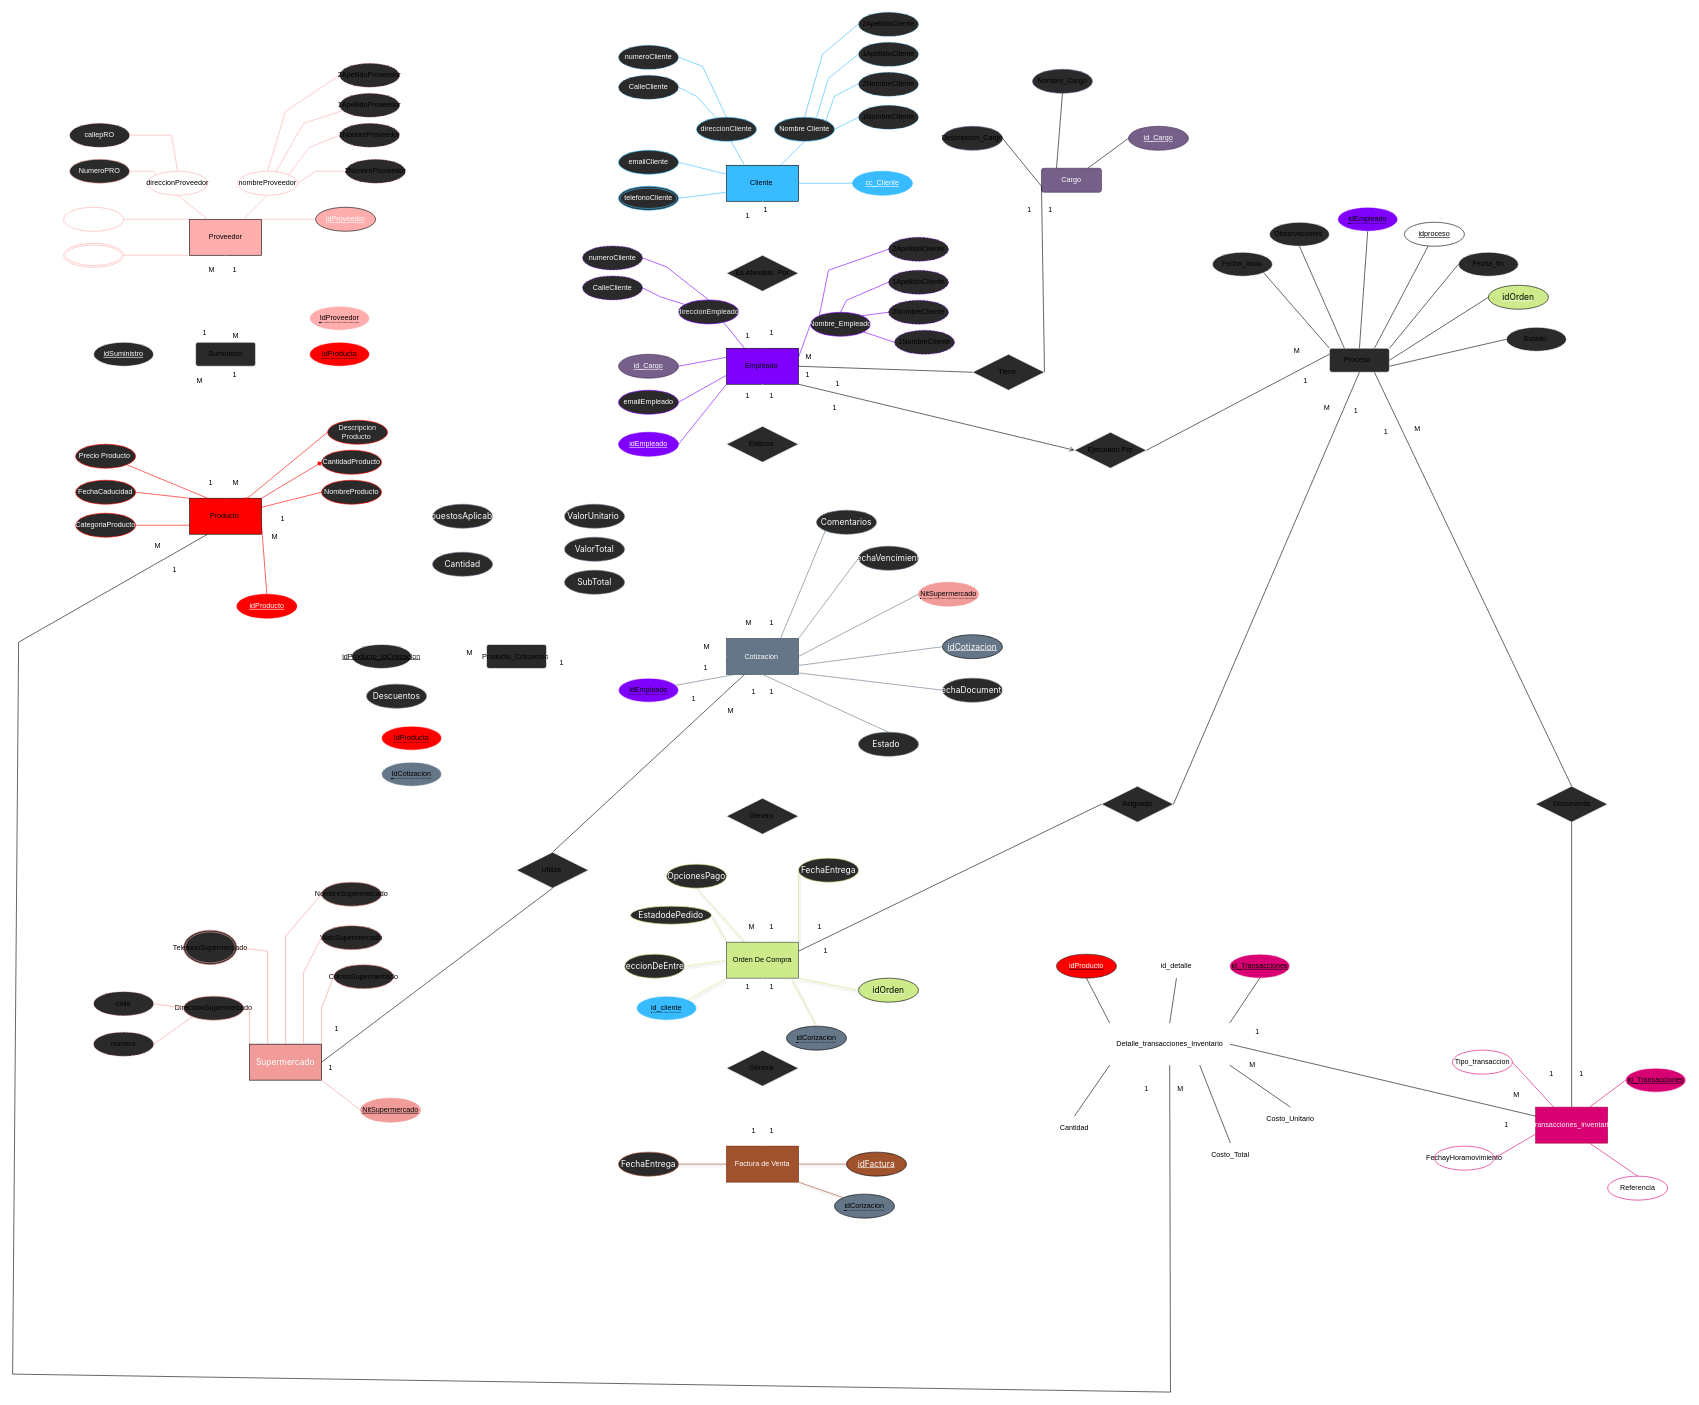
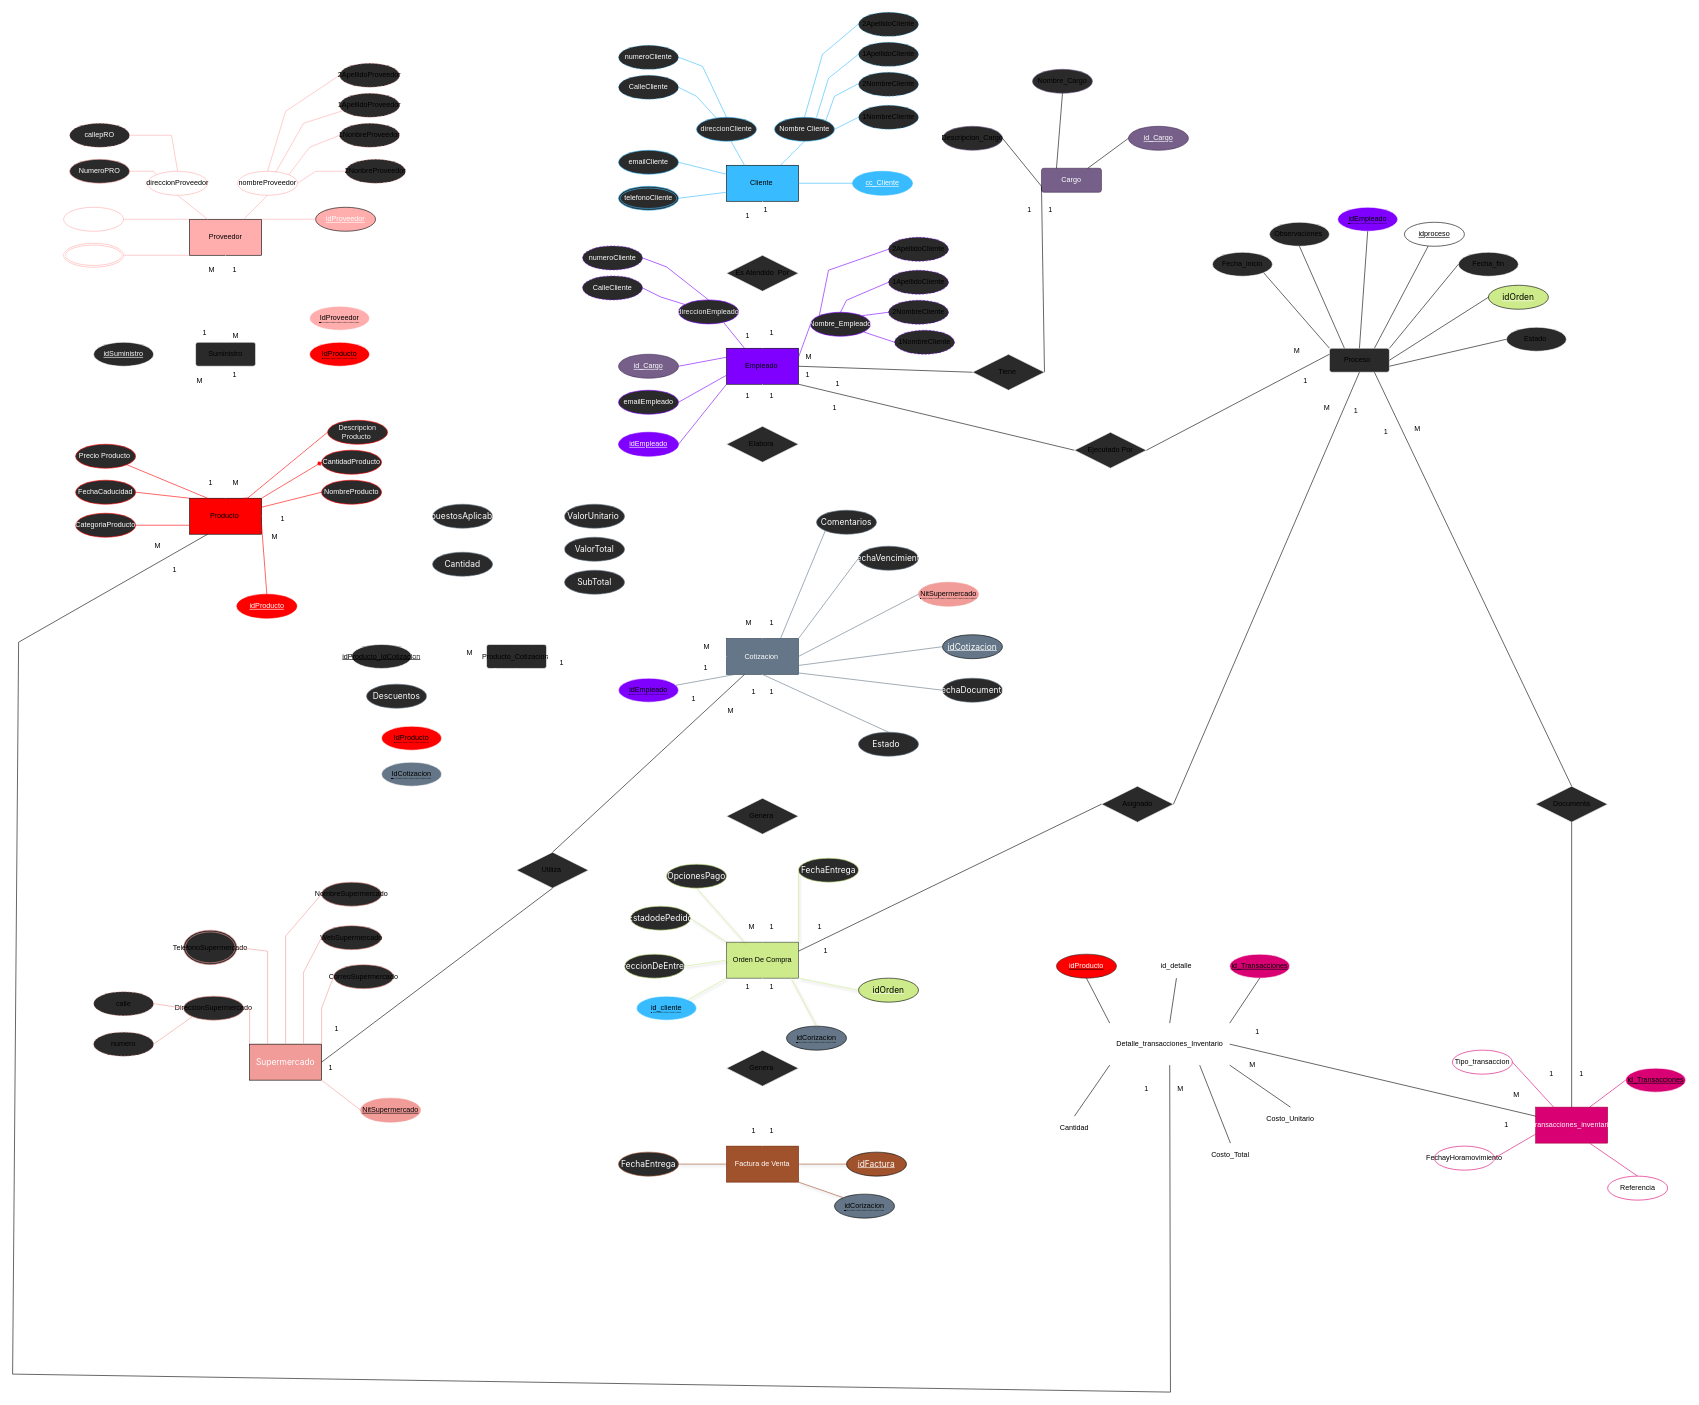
- <mxCell id="251" value="" style="endArrow=open;html=1;rounded=0;exitX=1;exitY=1;exitDx=0;exitDy=0;entryX=0;entryY=0.5;entryDx=0;entryDy=0;" parent="1" source="36" target="252" edge="1"><mxGeometry relative="1" as="geometry"><mxPoint x="1425" y="710" as="sourcePoint" /><mxPoint x="1735" y="870" as="targetPoint" /></mxGeometry></mxCell>
+ <mxCell id="251" value="" style="endArrow=none;html=1;rounded=0;exitX=1;exitY=1;exitDx=0;exitDy=0;entryX=0;entryY=0.5;entryDx=0;entryDy=0;" parent="1" source="36" target="252" edge="1"><mxGeometry relative="1" as="geometry"><mxPoint x="1425" y="710" as="sourcePoint" /><mxPoint x="1735" y="870" as="targetPoint" /></mxGeometry></mxCell>
- <mxCell id="68" value="&lt;div style=&quot;text-align: left;&quot;&gt;&lt;span style=&quot;background-color: initial; font-size: 14px;&quot;&gt;&lt;font face=&quot;-apple-system, Roboto, SegoeUI, Segoe UI, Helvetica Neue, Helvetica, Microsoft YaHei, Meiryo UI, Meiryo, Arial Unicode MS, sans-serif&quot;&gt;EstadodePedido&lt;/font&gt;&lt;/span&gt;&lt;/div&gt;" style="ellipse;whiteSpace=wrap;html=1;align=center;shadow=0;labelBackgroundColor=none;sketch=0;strokeColor=#CDEB8B;fontColor=#FFFFFF;fillColor=#2A2A2A;" parent="1" vertex="1"><mxGeometry x="1050" y="1510" width="135" height="30" as="geometry" /></mxCell>
+ <mxCell id="68" value="&lt;div style=&quot;text-align: left;&quot;&gt;&lt;span style=&quot;background-color: initial; font-size: 14px;&quot;&gt;&lt;font face=&quot;-apple-system, Roboto, SegoeUI, Segoe UI, Helvetica Neue, Helvetica, Microsoft YaHei, Meiryo UI, Meiryo, Arial Unicode MS, sans-serif&quot;&gt;EstadodePedido&lt;/font&gt;&lt;/span&gt;&lt;/div&gt;" style="ellipse;whiteSpace=wrap;html=1;align=center;shadow=0;labelBackgroundColor=none;sketch=0;strokeColor=#CDEB8B;fontColor=#FFFFFF;fillColor=#2A2A2A;" parent="1" vertex="1"><mxGeometry x="1050" y="1510" width="100" height="40" as="geometry" /></mxCell>
